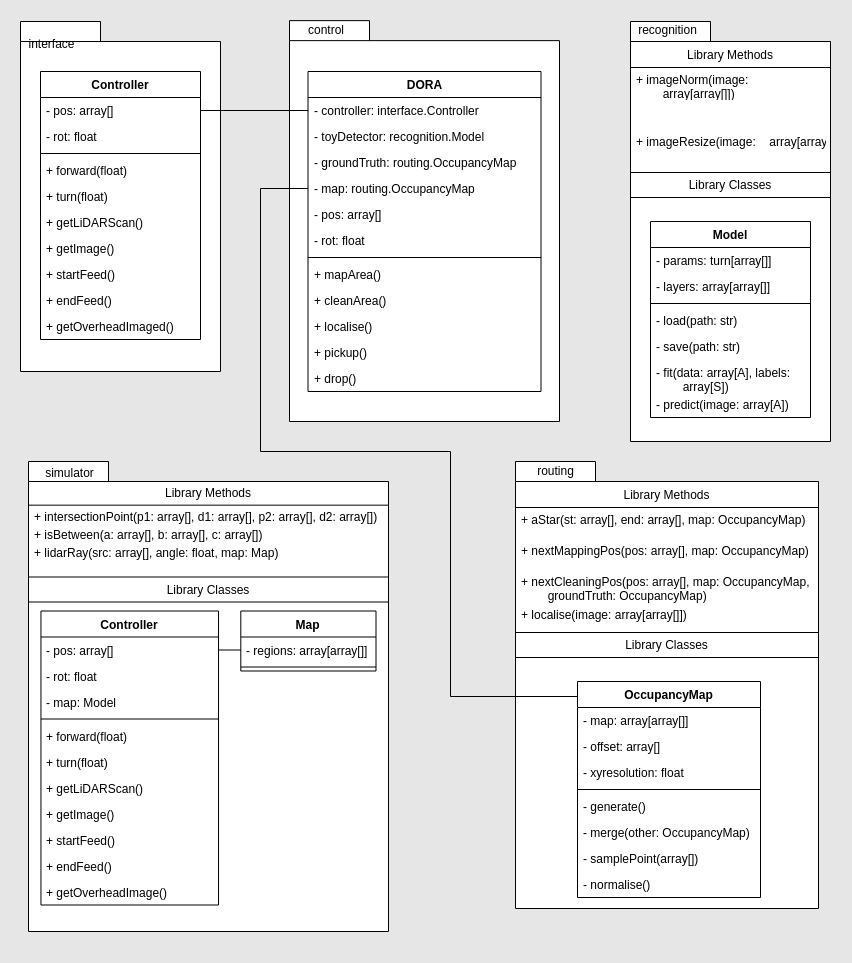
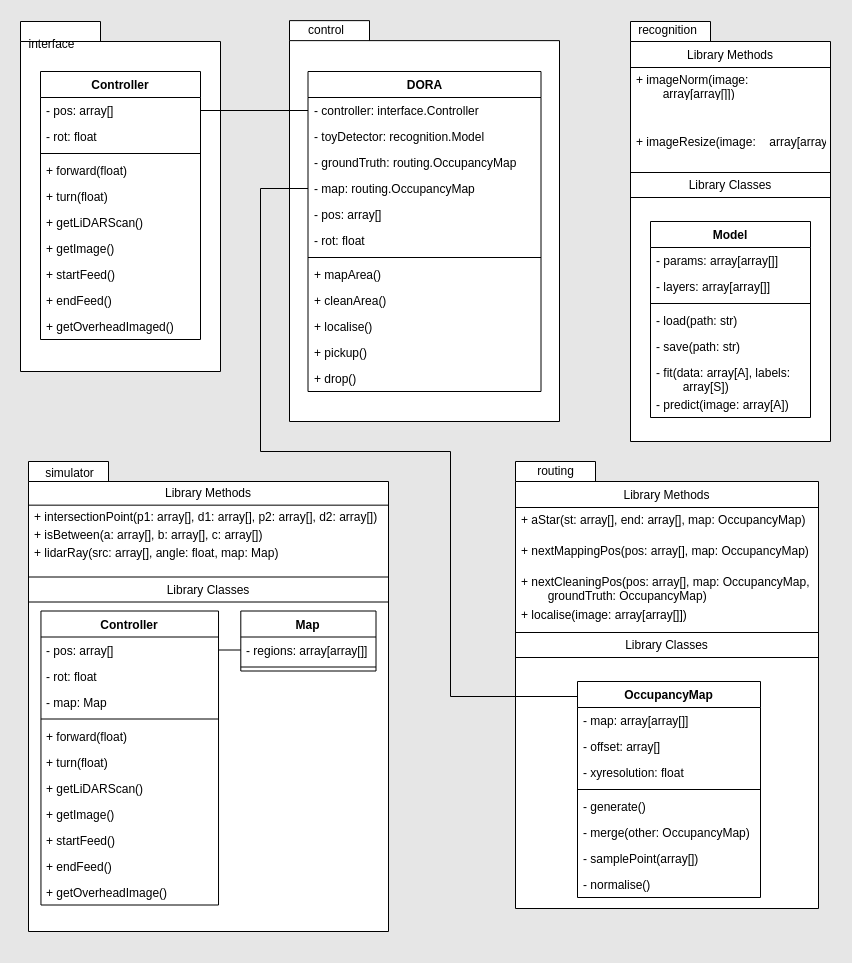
- <mxCell id="102" value="- params: turn[array[]]" style="text;align=left;verticalAlign=top;spacingLeft=4;spacingRight=4;overflow=hidden;rotatable=0;points=[[0,0.5],[1,0.5]];portConstraint=eastwest;whiteSpace=wrap;html=1;rounded=0;" vertex="1" parent="101"><mxGeometry y="26" width="160" height="26" as="geometry" /></mxCell>
+ <mxCell id="102" value="- params: array[array[]]" style="text;align=left;verticalAlign=top;spacingLeft=4;spacingRight=4;overflow=hidden;rotatable=0;points=[[0,0.5],[1,0.5]];portConstraint=eastwest;whiteSpace=wrap;html=1;rounded=0;" vertex="1" parent="101"><mxGeometry y="26" width="160" height="26" as="geometry" /></mxCell>
- <mxCell id="32" value="- map: Model" style="text;align=left;verticalAlign=top;spacingLeft=4;spacingRight=4;overflow=hidden;rotatable=0;points=[[0,0.5],[1,0.5]];portConstraint=eastwest;whiteSpace=wrap;html=1;rounded=0;" vertex="1" parent="29"><mxGeometry y="78" width="177.554" height="26" as="geometry" /></mxCell>
+ <mxCell id="32" value="- map: Map" style="text;align=left;verticalAlign=top;spacingLeft=4;spacingRight=4;overflow=hidden;rotatable=0;points=[[0,0.5],[1,0.5]];portConstraint=eastwest;whiteSpace=wrap;html=1;rounded=0;" vertex="1" parent="29"><mxGeometry y="78" width="177.554" height="26" as="geometry" /></mxCell>
